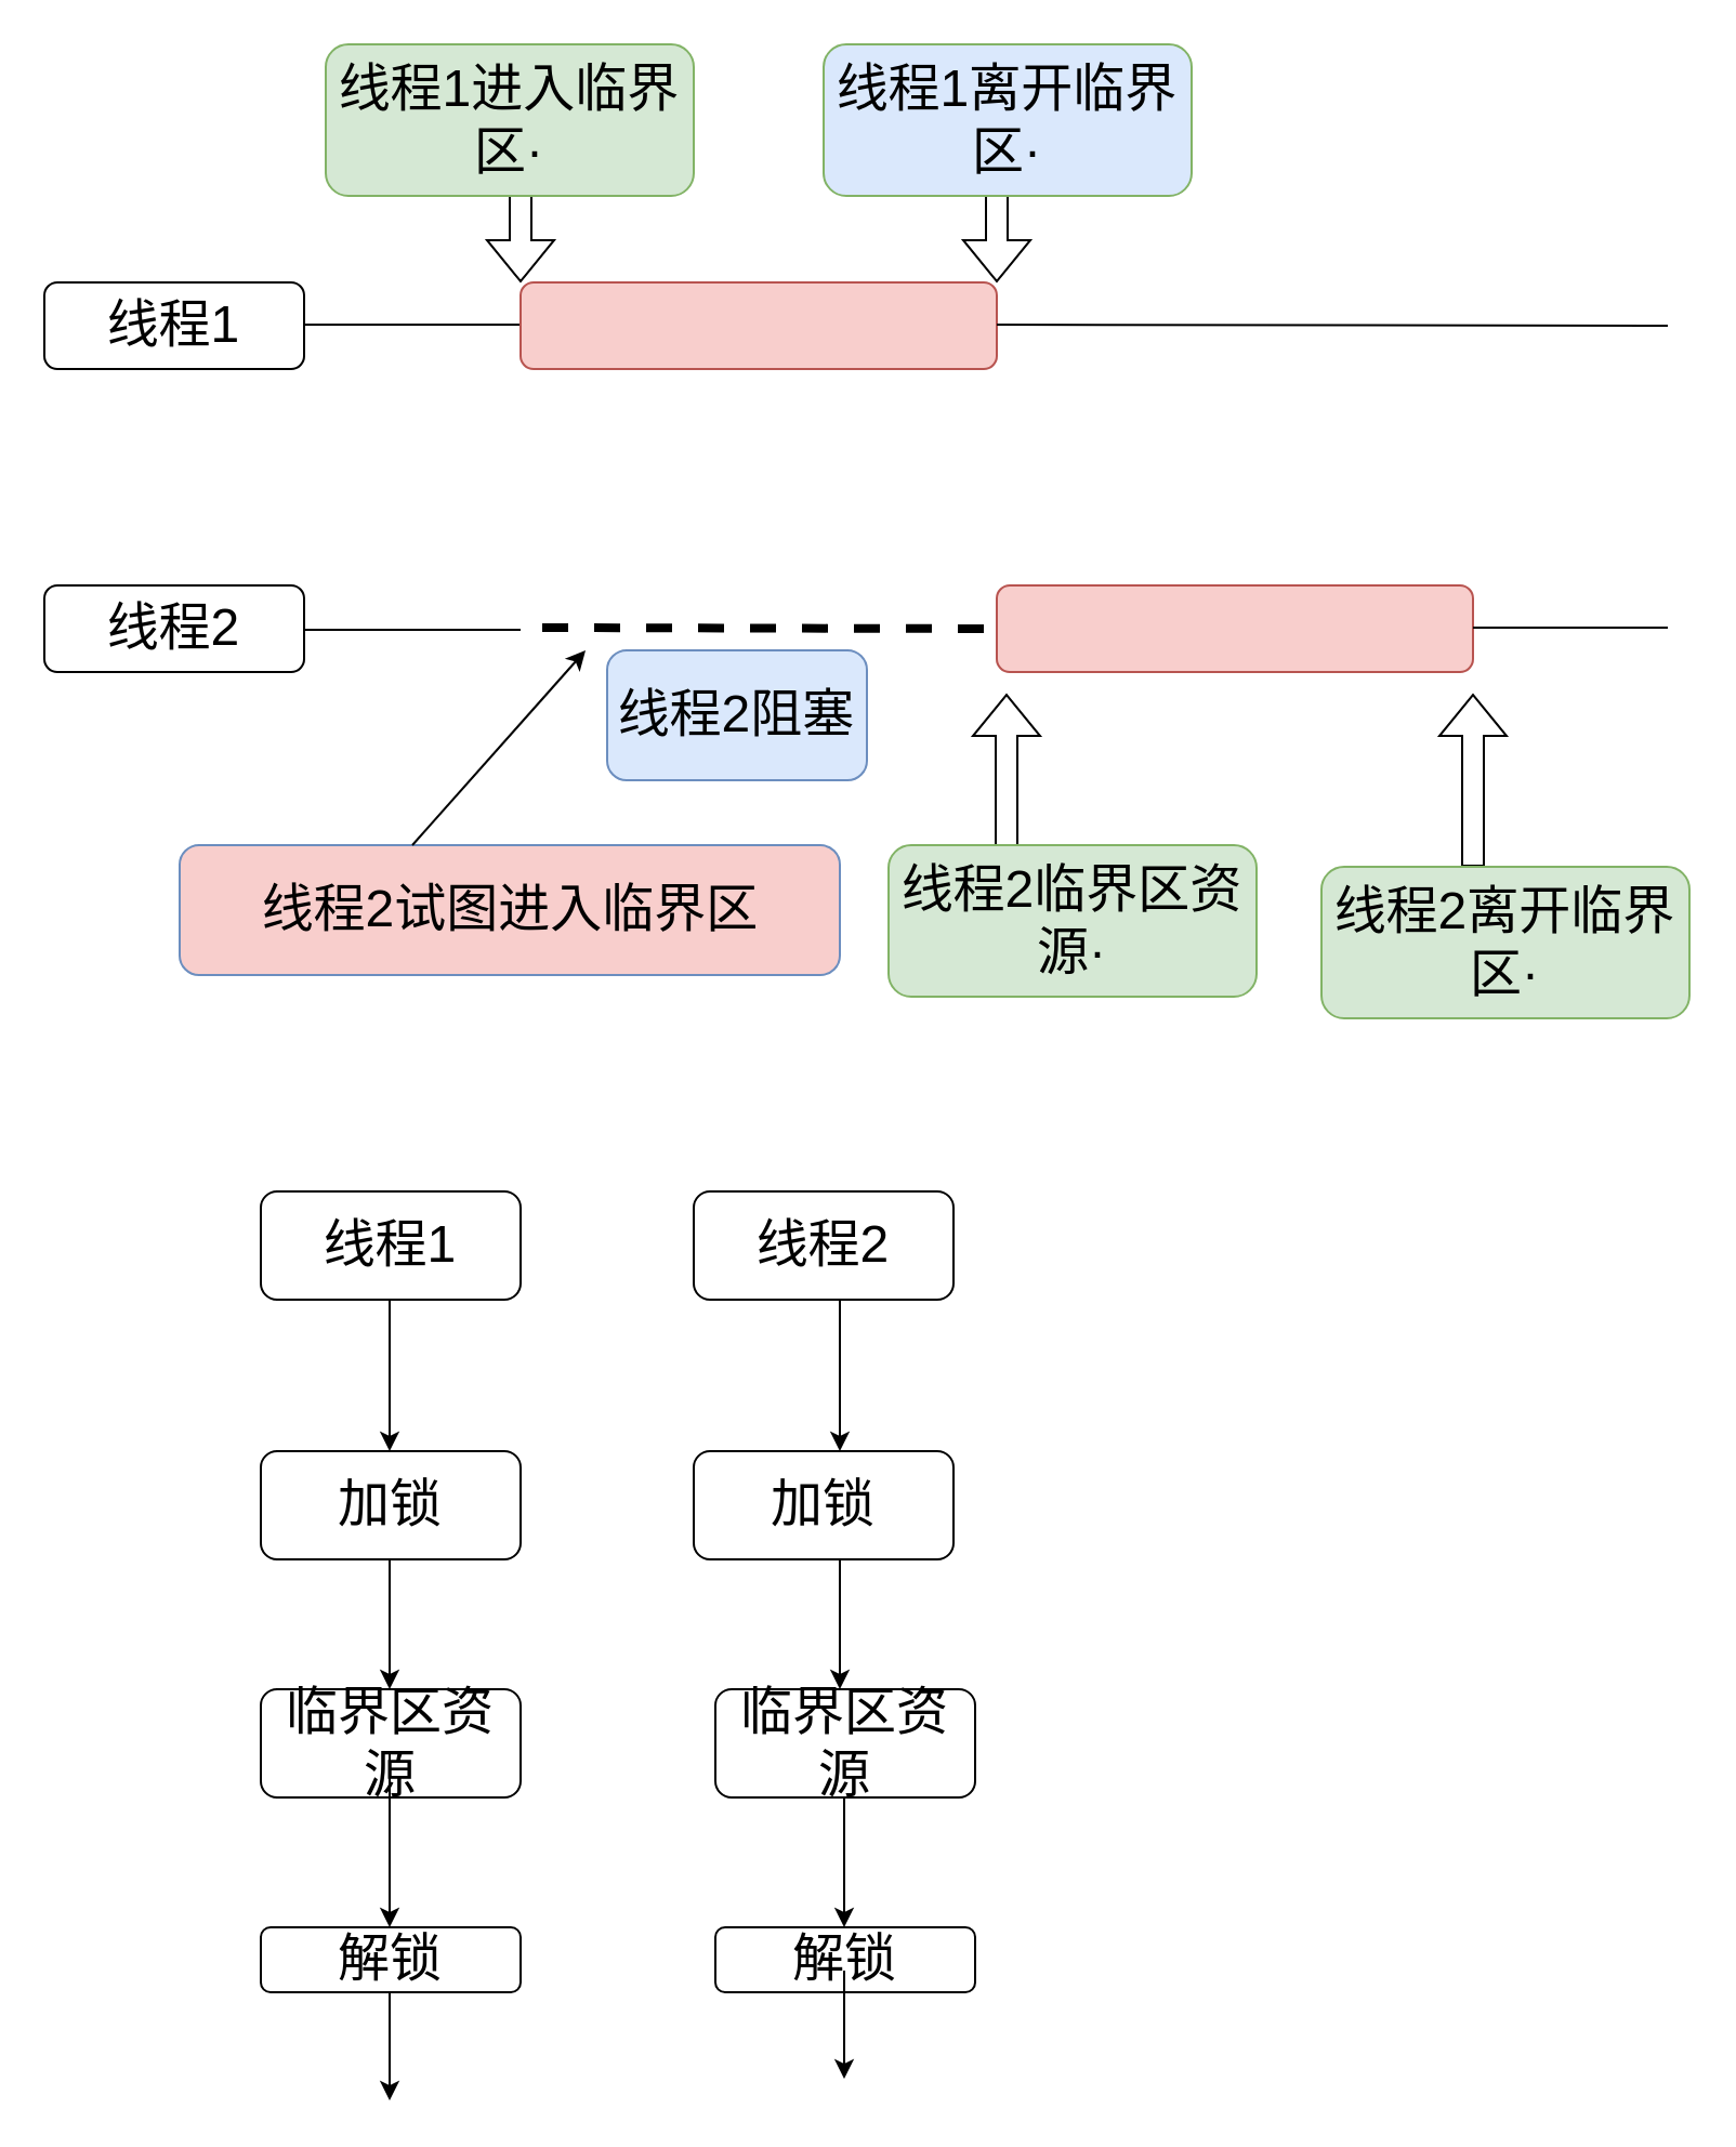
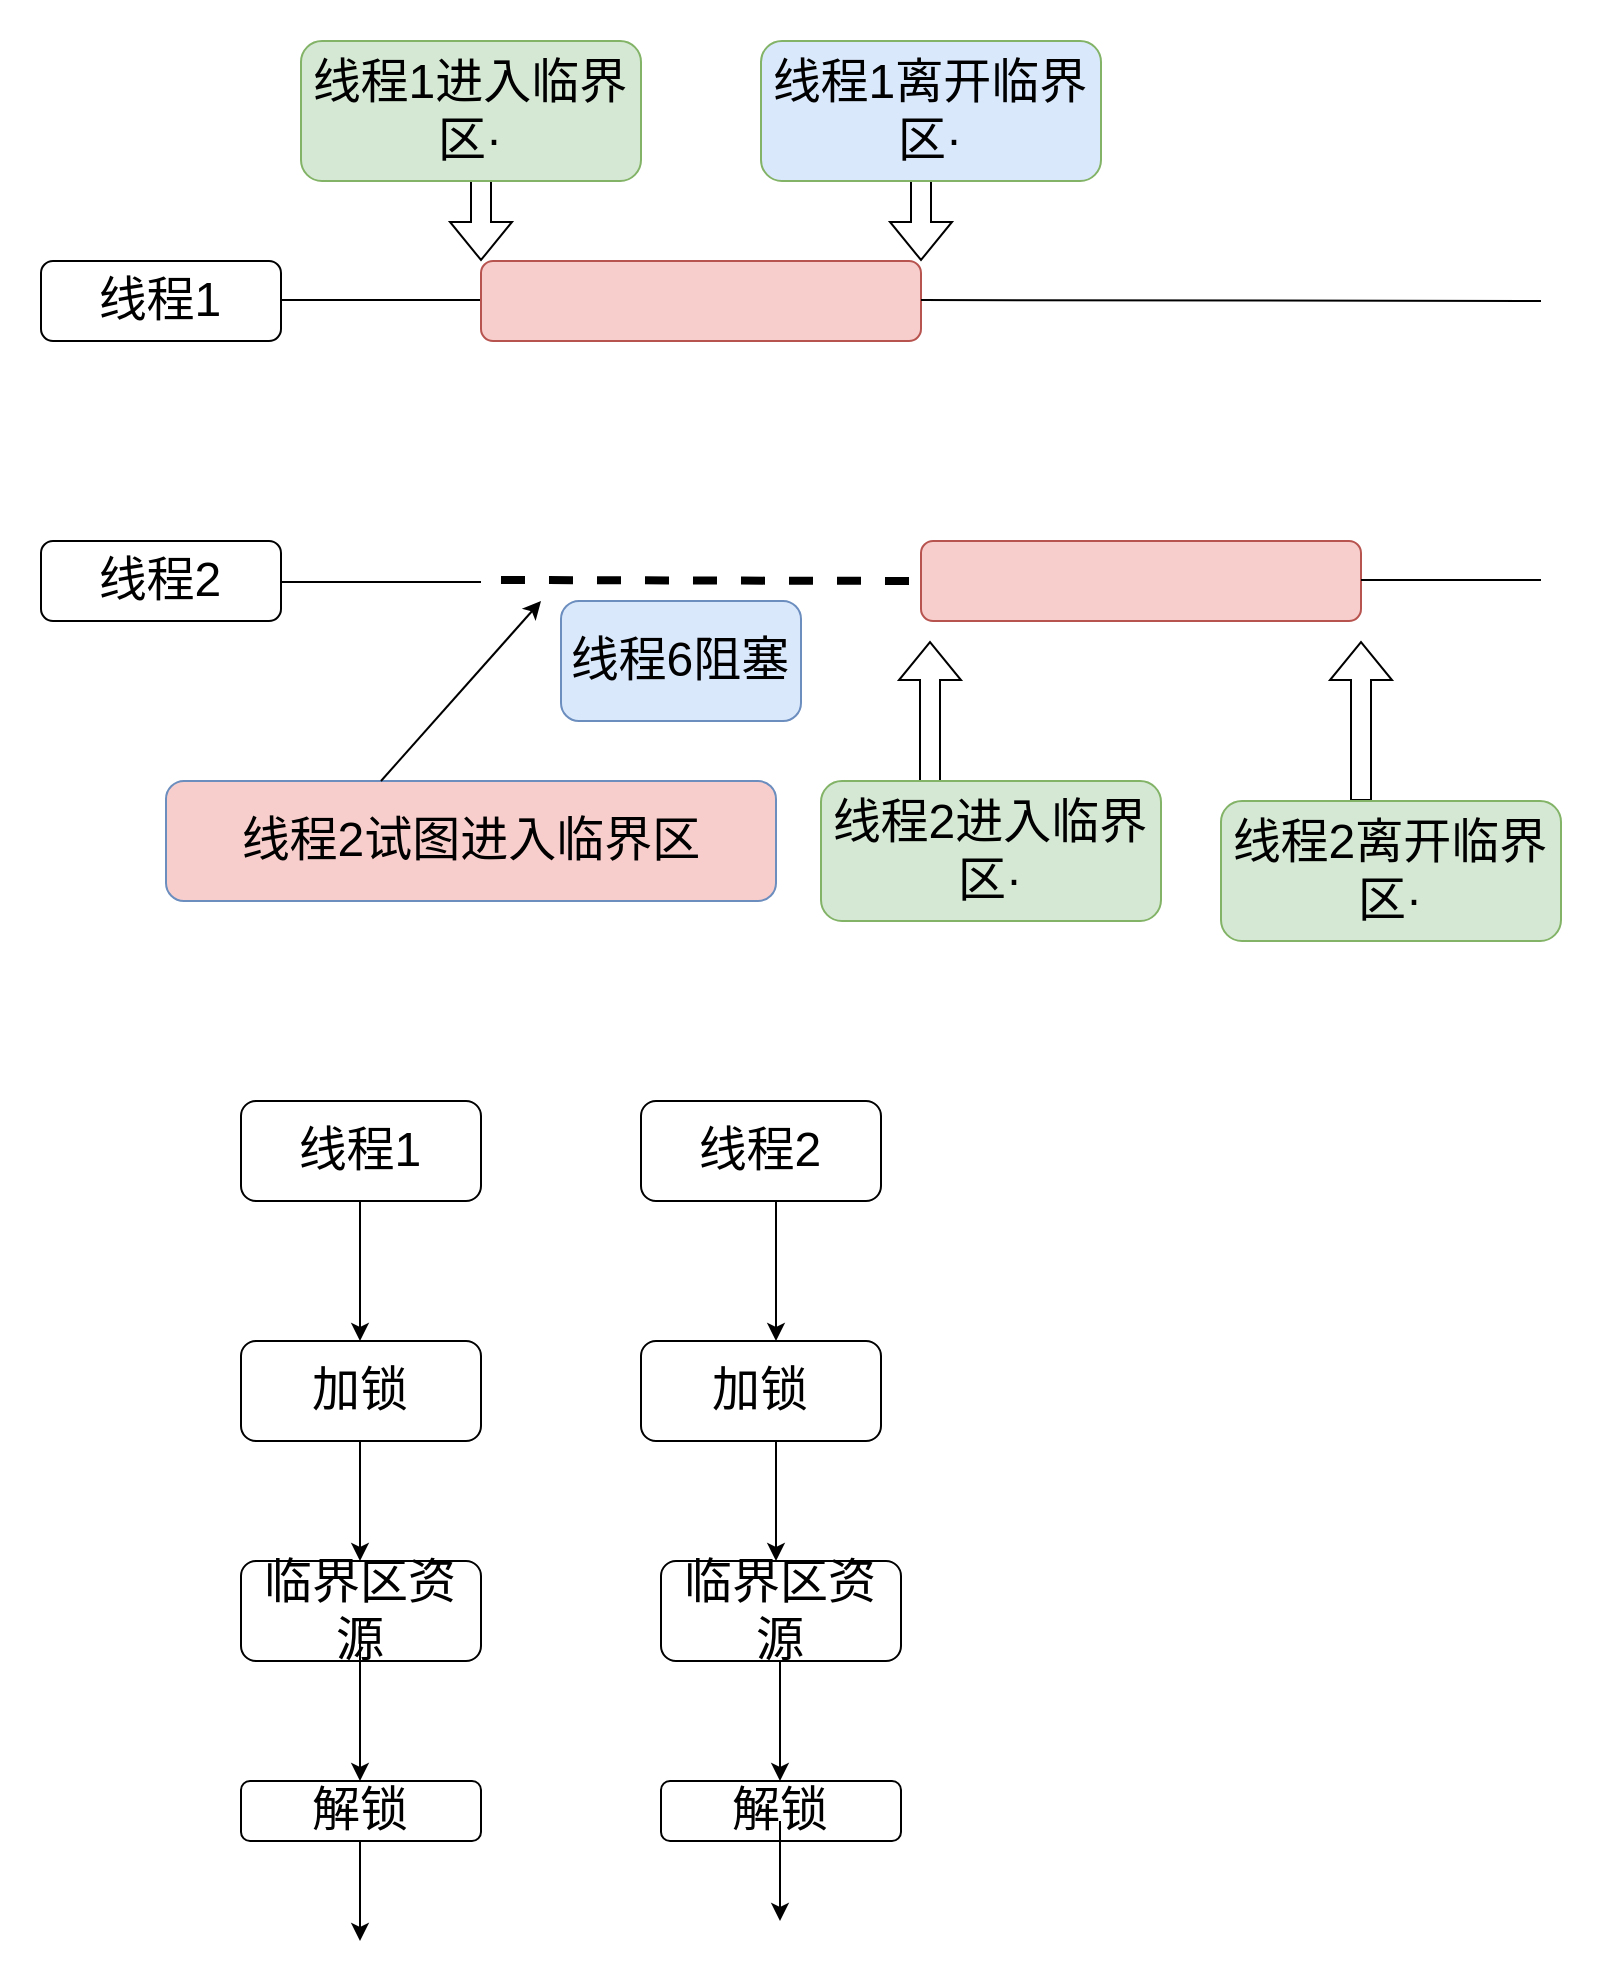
- <mxCell id="14" value="线程2阻塞" style="rounded=1;whiteSpace=wrap;html=1;fontSize=24;fillColor=#dae8fc;strokeColor=#6c8ebf;" parent="1" vertex="1"><mxGeometry x="280" y="300" width="120" height="60" as="geometry" /></mxCell>
+ <mxCell id="14" value="线程6阻塞" style="rounded=1;whiteSpace=wrap;html=1;fontSize=24;fillColor=#dae8fc;strokeColor=#6c8ebf;" parent="1" vertex="1"><mxGeometry x="280" y="300" width="120" height="60" as="geometry" /></mxCell>
- <mxCell id="17" value="线程2临界区资源·" style="rounded=1;whiteSpace=wrap;html=1;fontSize=24;fillColor=#d5e8d4;strokeColor=#82b366;" parent="1" vertex="1"><mxGeometry x="410" y="390" width="170" height="70" as="geometry" /></mxCell>
+ <mxCell id="17" value="线程2进入临界区·" style="rounded=1;whiteSpace=wrap;html=1;fontSize=24;fillColor=#d5e8d4;strokeColor=#82b366;" parent="1" vertex="1"><mxGeometry x="410" y="390" width="170" height="70" as="geometry" /></mxCell>
